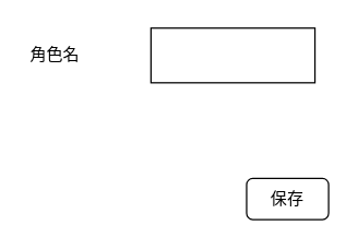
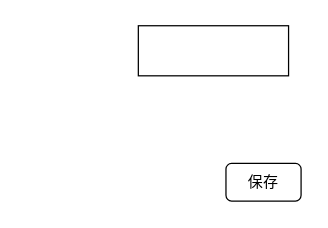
- <mxCell id="3" value="角色名" style="text;html=1;strokeColor=none;fillColor=none;align=center;verticalAlign=middle;whiteSpace=wrap;rounded=0;" vertex="1" parent="1"><mxGeometry x="20" y="30" width="40" height="20" as="geometry" /></mxCell>
